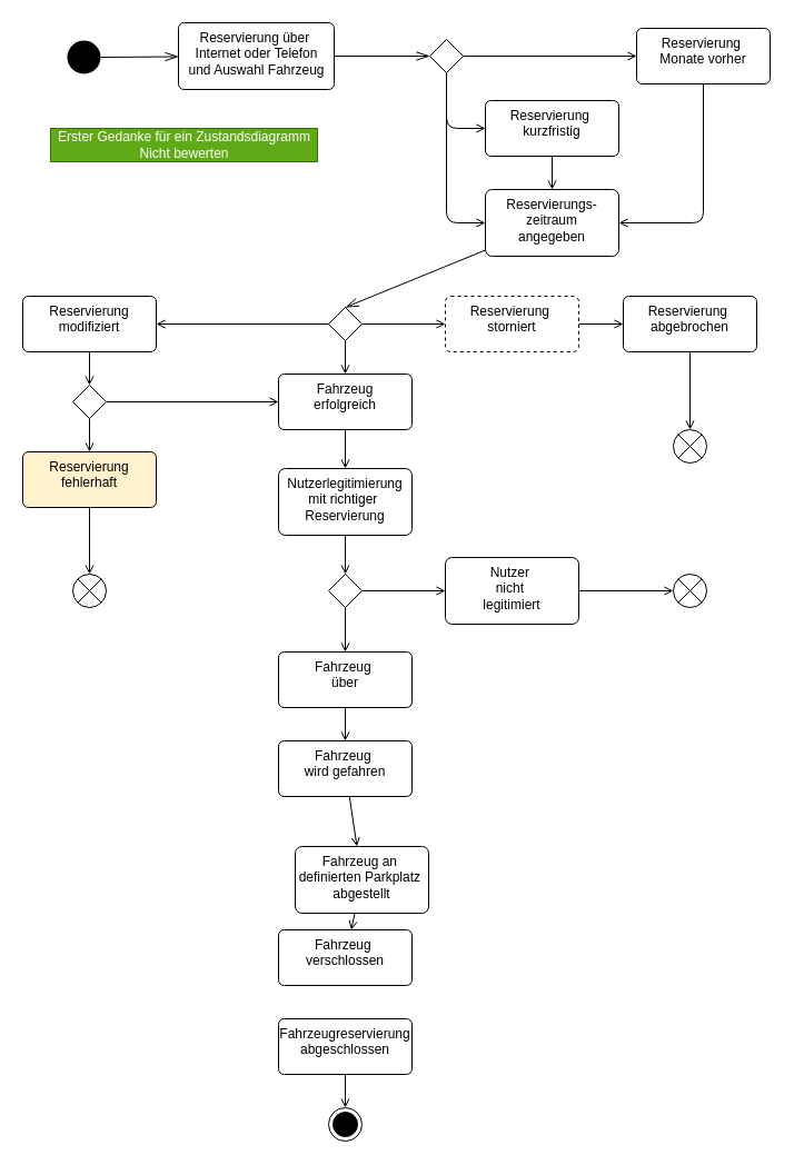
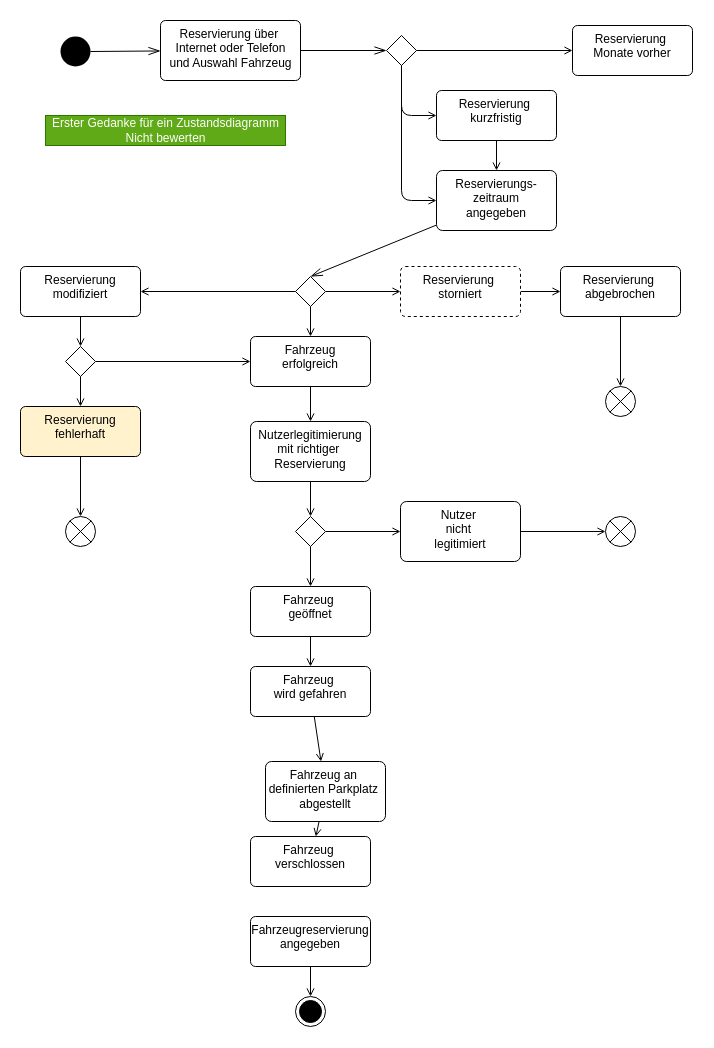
- <mxCell id="9" style="edgeStyle=none;html=1;endArrow=open;endFill=0;entryX=1;entryY=0.5;entryDx=0;entryDy=0;" parent="1" source="10" target="6" edge="1"><mxGeometry relative="1" as="geometry"><mxPoint x="596" y="200" as="targetPoint" /><Array as="points"><mxPoint x="632" y="200" /></Array></mxGeometry></mxCell>
- <mxCell id="33" value="Fahrzeug&amp;nbsp;&lt;br&gt;über" style="whiteSpace=wrap;html=1;verticalAlign=top;rounded=1;arcSize=10;dashed=0;" parent="1" vertex="1"><mxGeometry x="250" y="586" width="120" height="50" as="geometry" /></mxCell>
+ <mxCell id="33" value="Fahrzeug&amp;nbsp;&lt;br&gt;geöffnet" style="whiteSpace=wrap;html=1;verticalAlign=top;rounded=1;arcSize=10;dashed=0;" parent="1" vertex="1"><mxGeometry x="250" y="586" width="120" height="50" as="geometry" /></mxCell>
- <mxCell id="45" value="Fahrzeugreservierung&lt;br&gt;abgeschlossen" style="whiteSpace=wrap;html=1;verticalAlign=top;rounded=1;arcSize=10;dashed=0;" parent="1" vertex="1"><mxGeometry x="250" y="916" width="120" height="50" as="geometry" /></mxCell>
+ <mxCell id="45" value="Fahrzeugreservierung&lt;br&gt;angegeben" style="whiteSpace=wrap;html=1;verticalAlign=top;rounded=1;arcSize=10;dashed=0;" parent="1" vertex="1"><mxGeometry x="250" y="916" width="120" height="50" as="geometry" /></mxCell>
